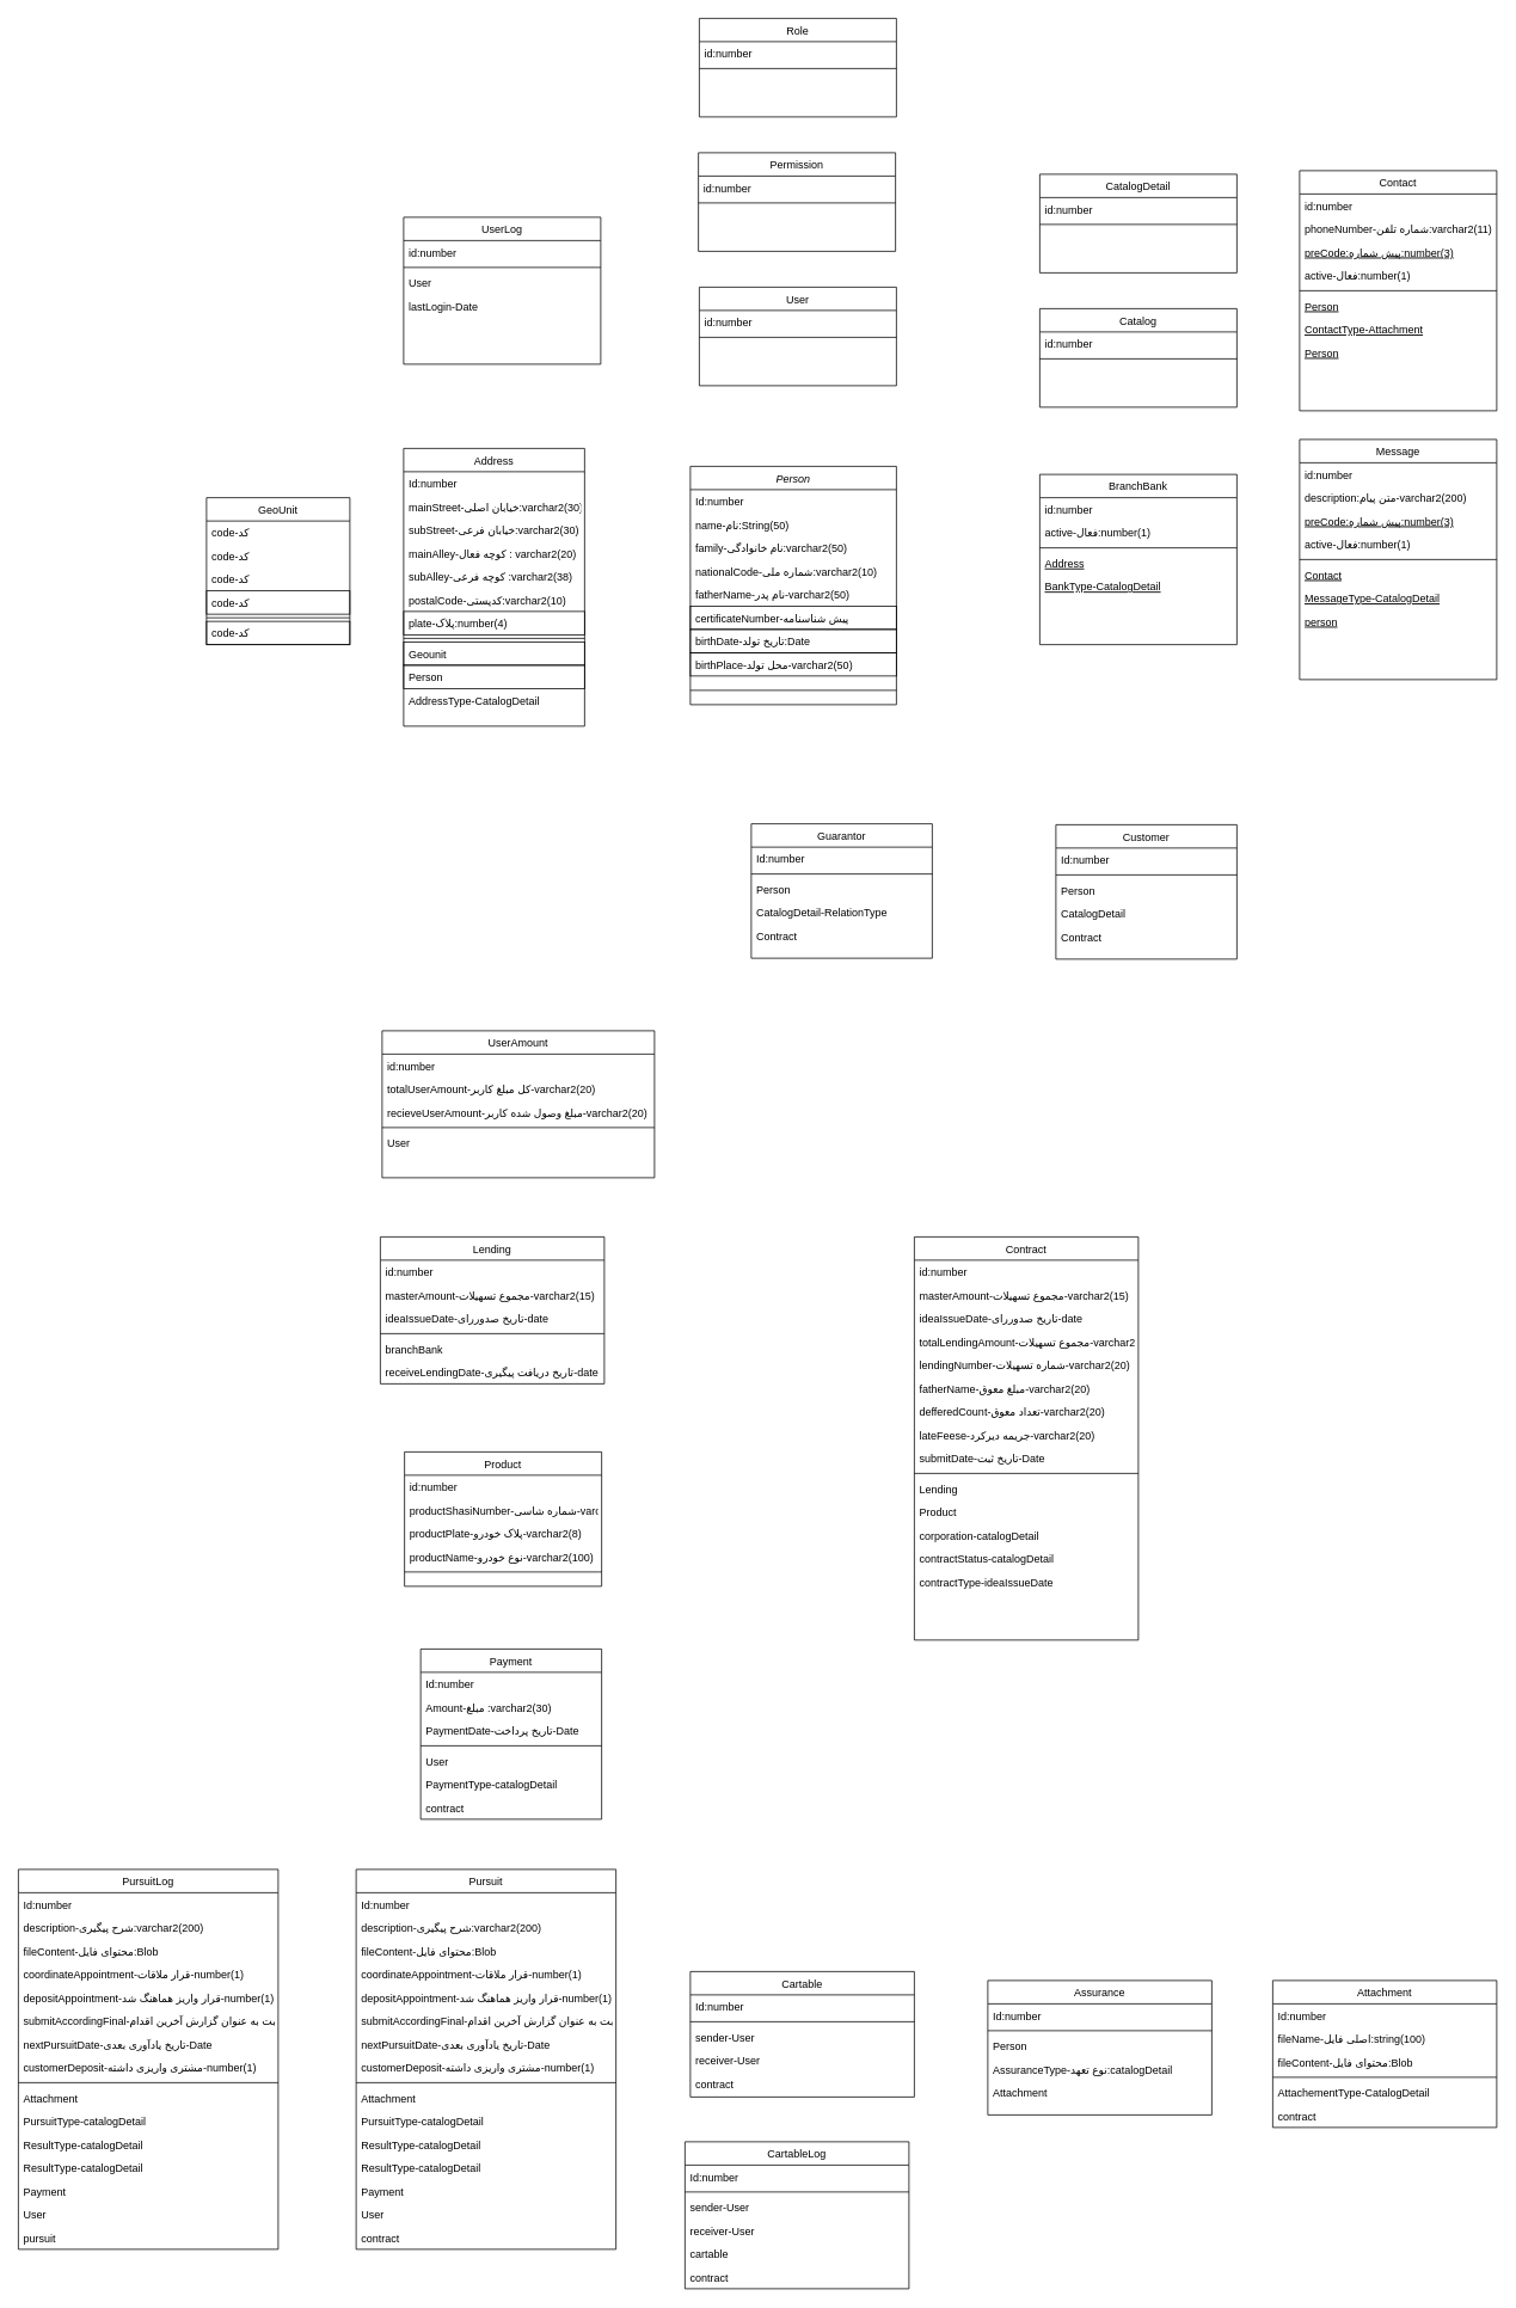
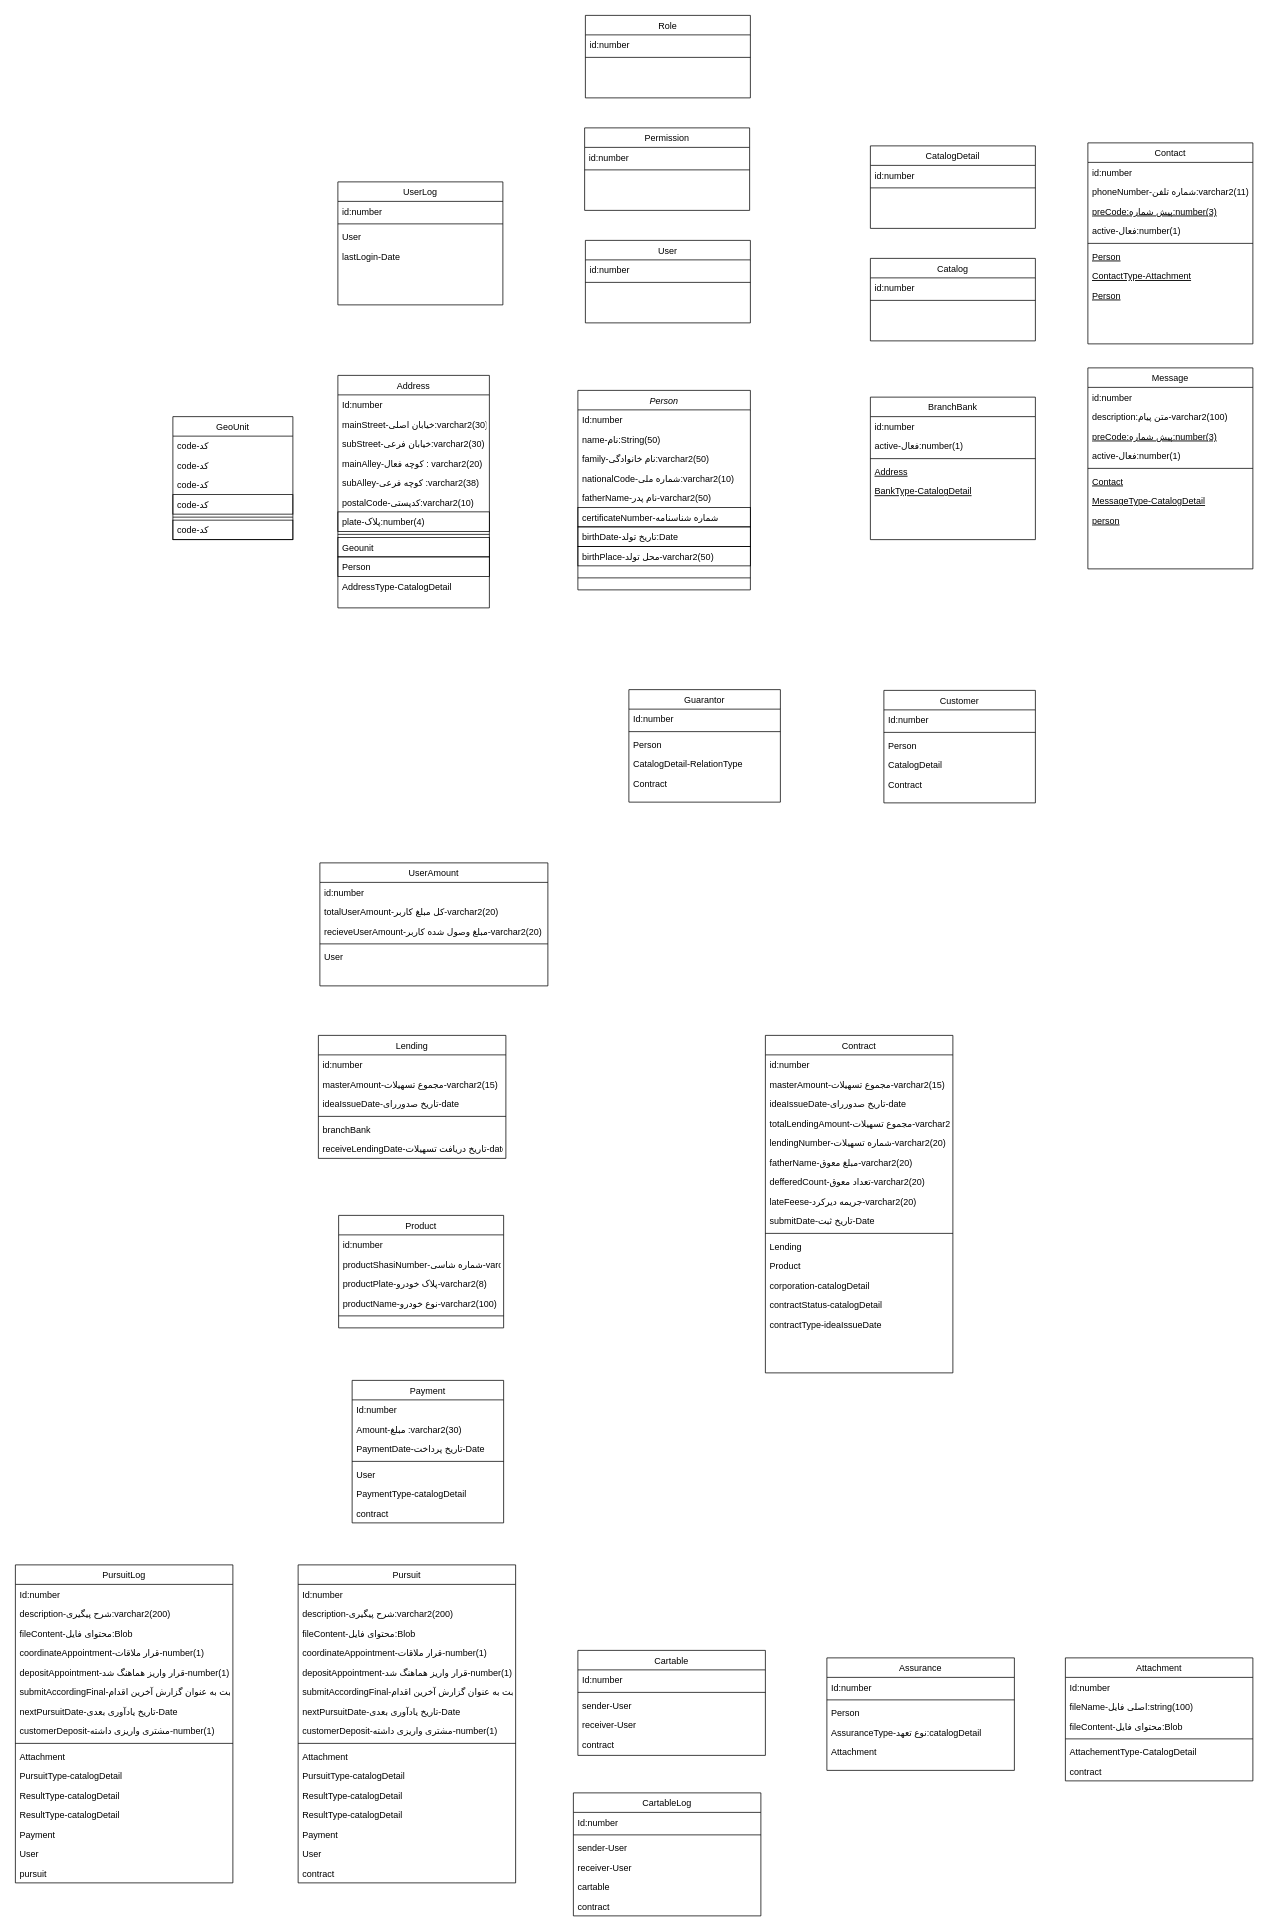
- <mxCell id="13" value="description:متن پیام-varchar2(200)" style="text;align=left;verticalAlign=top;spacingLeft=4;spacingRight=4;overflow=hidden;rotatable=0;points=[[0,0.5],[1,0.5]];portConstraint=eastwest;rounded=0;shadow=0;html=0;" parent="11" vertex="1"><mxGeometry y="52" width="220" height="26" as="geometry" /></mxCell>
+ <mxCell id="13" value="description:متن پیام-varchar2(100)" style="text;align=left;verticalAlign=top;spacingLeft=4;spacingRight=4;overflow=hidden;rotatable=0;points=[[0,0.5],[1,0.5]];portConstraint=eastwest;rounded=0;shadow=0;html=0;" parent="11" vertex="1"><mxGeometry y="52" width="220" height="26" as="geometry" /></mxCell>
- <mxCell id="44" value="certificateNumber-پیش شناسنامه" style="text;align=left;verticalAlign=top;spacingLeft=4;spacingRight=4;overflow=hidden;rotatable=0;points=[[0,0.5],[1,0.5]];portConstraint=eastwest;rounded=0;shadow=0;html=0;strokeColor=#000000;" parent="38" vertex="1"><mxGeometry y="156" width="230" height="26" as="geometry" /></mxCell>
+ <mxCell id="44" value="certificateNumber-شماره شناسنامه" style="text;align=left;verticalAlign=top;spacingLeft=4;spacingRight=4;overflow=hidden;rotatable=0;points=[[0,0.5],[1,0.5]];portConstraint=eastwest;rounded=0;shadow=0;html=0;strokeColor=#000000;" parent="38" vertex="1"><mxGeometry y="156" width="230" height="26" as="geometry" /></mxCell>
- <mxCell id="142" value="receiveLendingDate-تاریخ دریافت پیگیری-date" style="text;align=left;verticalAlign=top;spacingLeft=4;spacingRight=4;overflow=hidden;rotatable=0;points=[[0,0.5],[1,0.5]];portConstraint=eastwest;" parent="136" vertex="1"><mxGeometry y="138" width="250" height="26" as="geometry" /></mxCell>
+ <mxCell id="142" value="receiveLendingDate-تاریخ دریافت تسهیلات-date" style="text;align=left;verticalAlign=top;spacingLeft=4;spacingRight=4;overflow=hidden;rotatable=0;points=[[0,0.5],[1,0.5]];portConstraint=eastwest;" parent="136" vertex="1"><mxGeometry y="138" width="250" height="26" as="geometry" /></mxCell>
